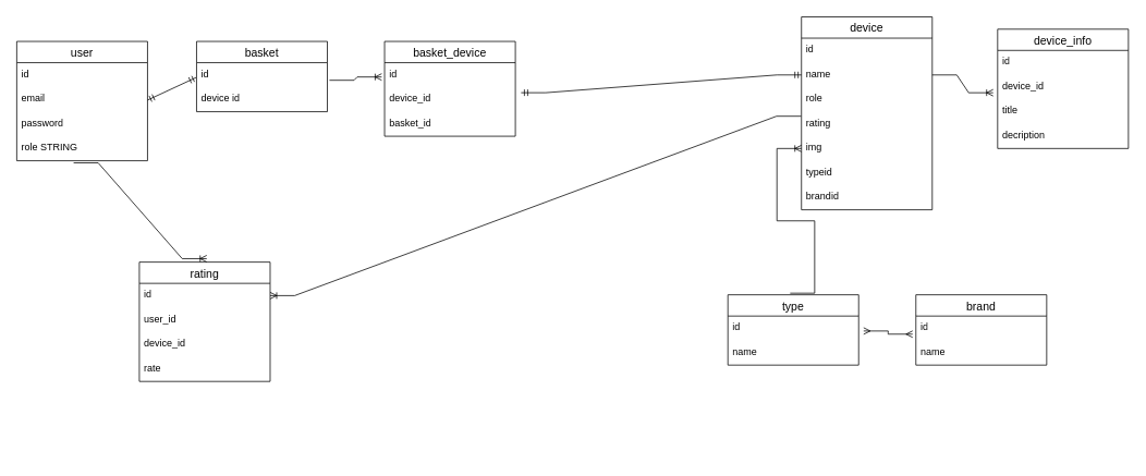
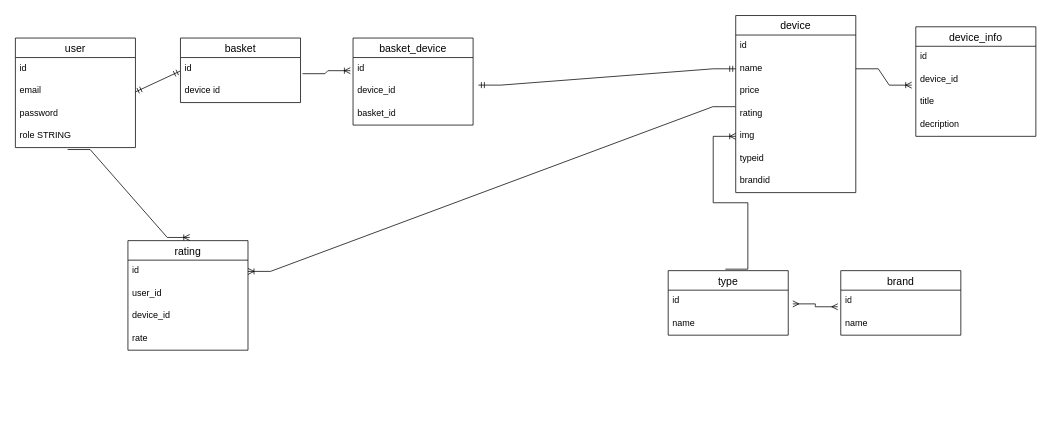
- <mxCell id="17" value="role" style="text;strokeColor=none;fillColor=none;spacingLeft=4;spacingRight=4;overflow=hidden;rotatable=0;points=[[0,0.5],[1,0.5]];portConstraint=eastwest;fontSize=12;whiteSpace=wrap;html=1;" vertex="1" parent="14"><mxGeometry y="86" width="160" height="30" as="geometry" /></mxCell>
+ <mxCell id="17" value="price" style="text;strokeColor=none;fillColor=none;spacingLeft=4;spacingRight=4;overflow=hidden;rotatable=0;points=[[0,0.5],[1,0.5]];portConstraint=eastwest;fontSize=12;whiteSpace=wrap;html=1;" vertex="1" parent="14"><mxGeometry y="86" width="160" height="30" as="geometry" /></mxCell>
